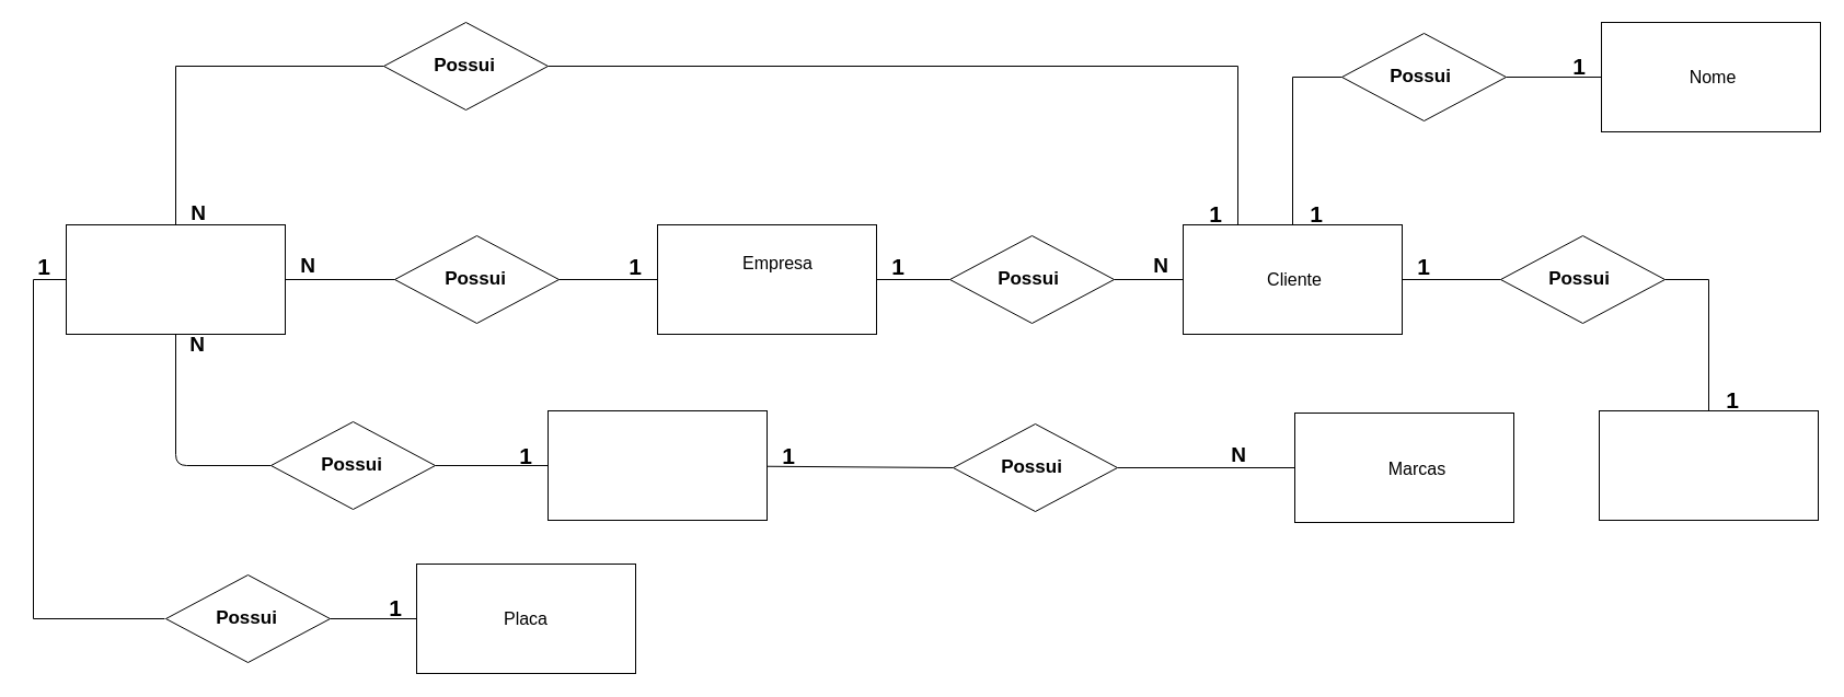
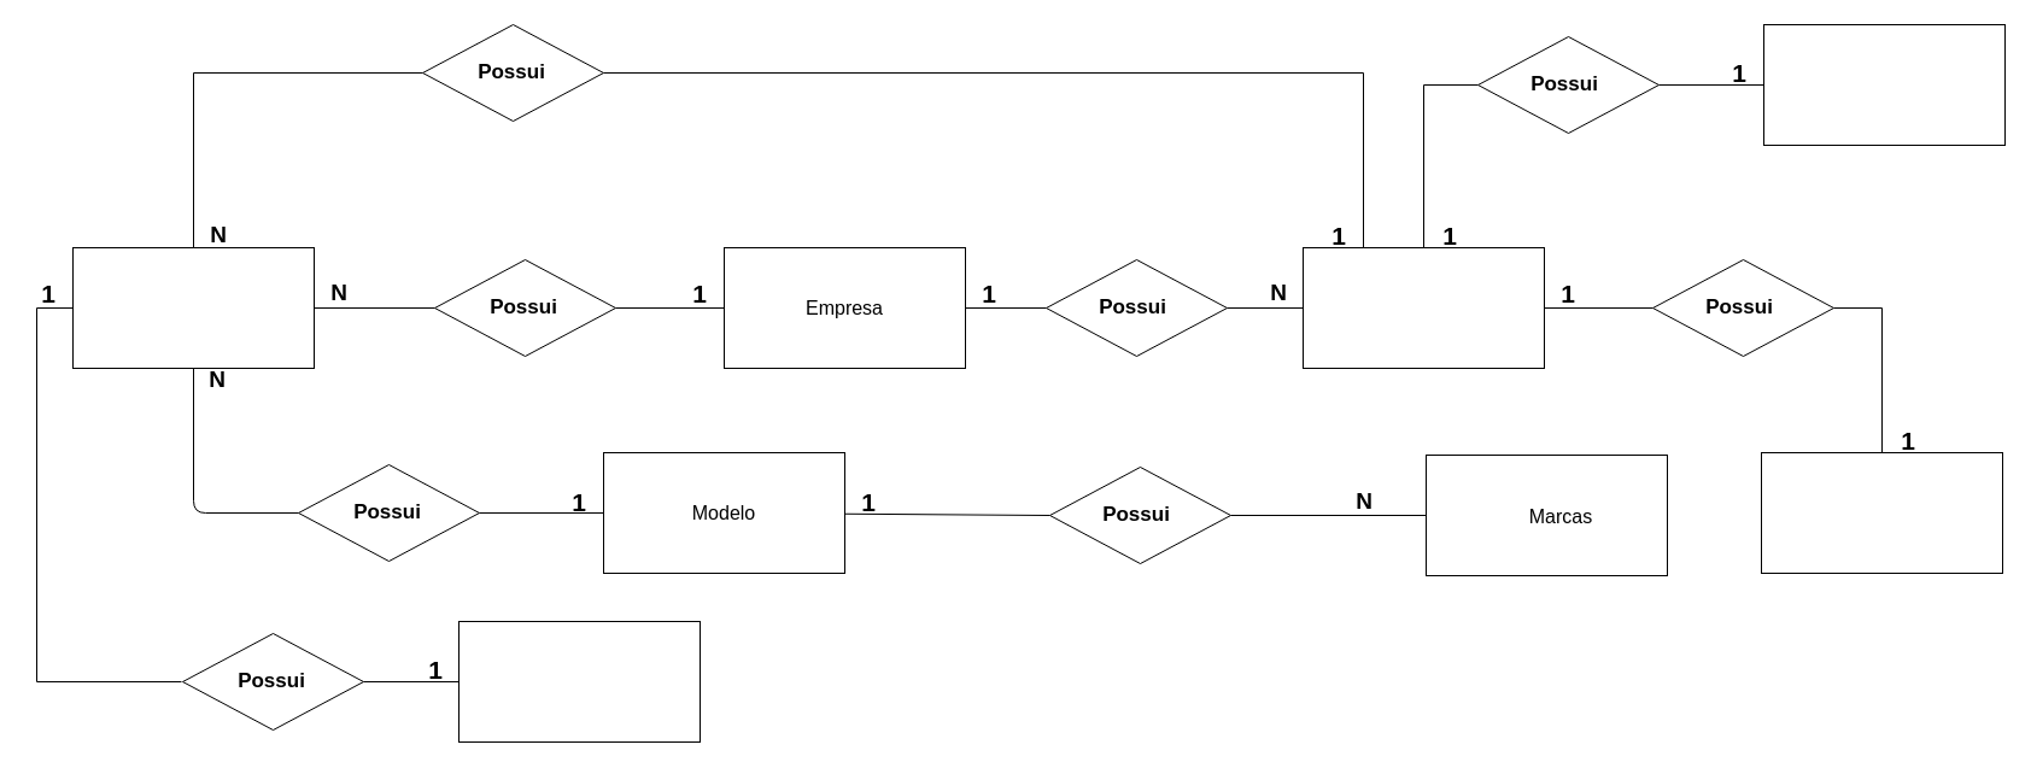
- <mxCell id="56" value="&lt;font style=&quot;font-size: 16px&quot;&gt;Nome&lt;/font&gt;" style="text;html=1;strokeColor=none;fillColor=none;align=center;verticalAlign=middle;whiteSpace=wrap;rounded=0;" vertex="1" parent="1"><mxGeometry x="1524" y="60" width="80" height="20" as="geometry" /></mxCell>
- <mxCell id="6" value="&lt;font style=&quot;font-size: 16px&quot;&gt;Empresa&lt;/font&gt;" style="text;html=1;strokeColor=none;fillColor=none;align=center;verticalAlign=middle;whiteSpace=wrap;rounded=0;" vertex="1" parent="1"><mxGeometry x="670" y="230" width="80" height="20" as="geometry" /></mxCell>
+ <mxCell id="6" value="&lt;font style=&quot;font-size: 16px&quot;&gt;Empresa&lt;/font&gt;" style="text;html=1;strokeColor=none;fillColor=none;align=center;verticalAlign=middle;whiteSpace=wrap;rounded=0;" vertex="1" parent="1"><mxGeometry x="660" y="245" width="80" height="20" as="geometry" /></mxCell>
- <mxCell id="39" value="&lt;font style=&quot;font-size: 16px&quot;&gt;Cliente&lt;/font&gt;" style="text;html=1;strokeColor=none;fillColor=none;align=center;verticalAlign=middle;whiteSpace=wrap;rounded=0;" vertex="1" parent="1"><mxGeometry x="1142" y="245" width="80" height="20" as="geometry" /></mxCell>
+ <mxCell id="18" value="&lt;font style=&quot;font-size: 16px&quot;&gt;Modelo&lt;/font&gt;" style="text;html=1;strokeColor=none;fillColor=none;align=center;verticalAlign=middle;whiteSpace=wrap;rounded=0;" vertex="1" parent="1"><mxGeometry x="560" y="415" width="80" height="20" as="geometry" /></mxCell>
- <mxCell id="32" value="&lt;font style=&quot;font-size: 16px&quot;&gt;Placa&lt;/font&gt;" style="text;html=1;strokeColor=none;fillColor=none;align=center;verticalAlign=middle;whiteSpace=wrap;rounded=0;" vertex="1" parent="1"><mxGeometry x="440" y="555" width="80" height="20" as="geometry" /></mxCell>
